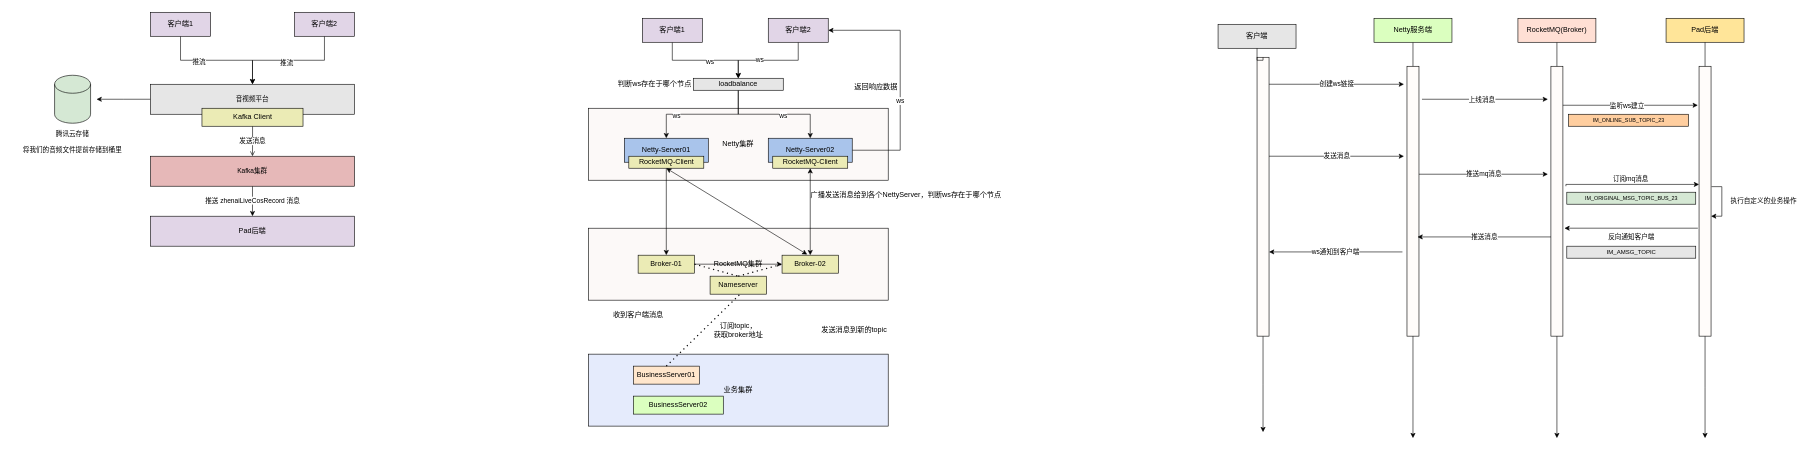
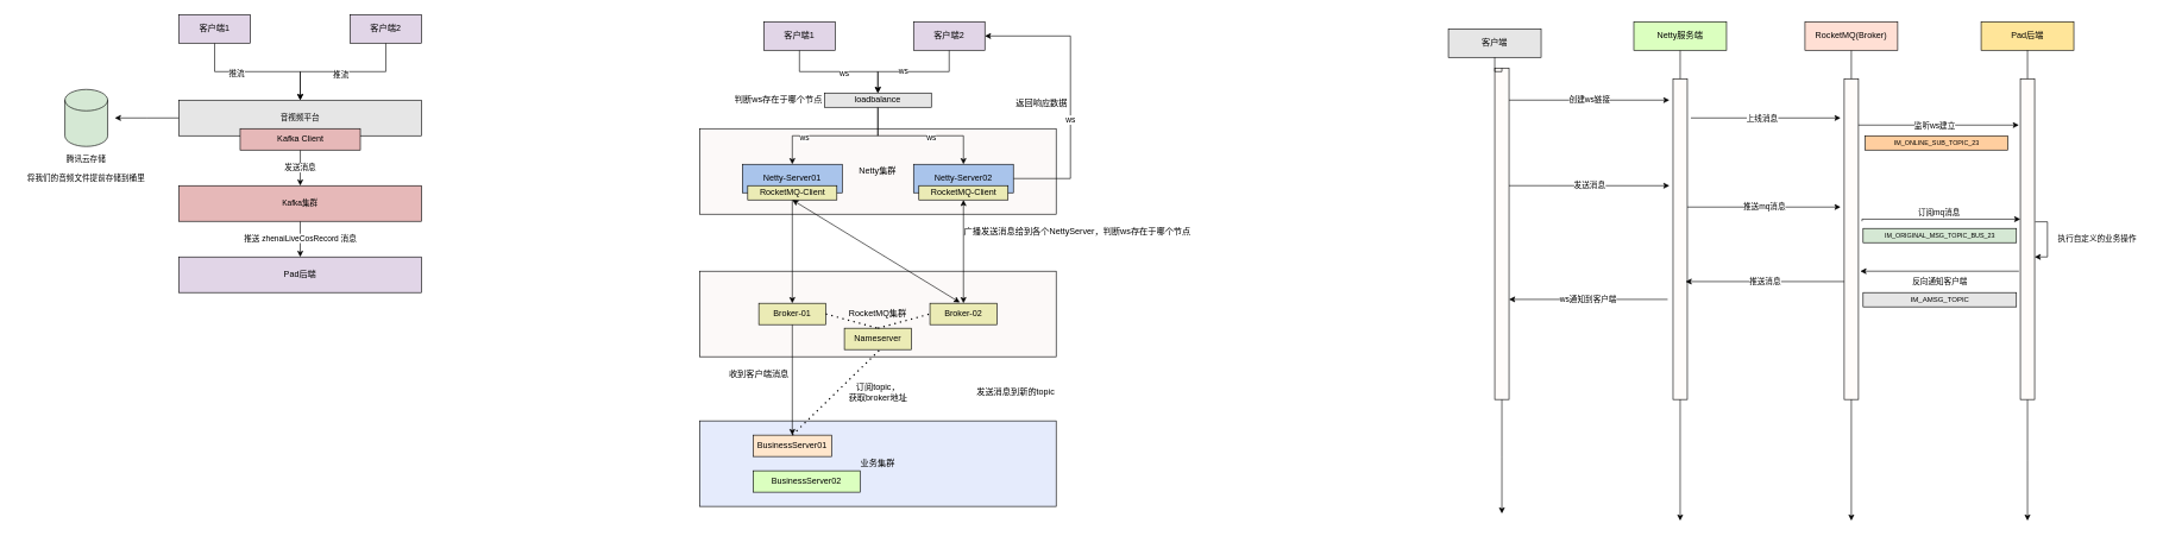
- <mxCell id="81" value="Kafka Client" style="rounded=0;whiteSpace=wrap;html=1;fillColor=#EBEBB5;" vertex="1" parent="1"><mxGeometry x="335.75" y="180" width="168.5" height="30" as="geometry" /></mxCell>
+ <mxCell id="81" value="Kafka Client" style="rounded=0;whiteSpace=wrap;html=1;fillColor=#e6b8b8;" vertex="1" parent="1"><mxGeometry x="335.75" y="180" width="168.5" height="30" as="geometry" /></mxCell>
- <mxCell id="80" value="发送消息" style="edgeStyle=orthogonalEdgeStyle;rounded=0;orthogonalLoop=1;jettySize=auto;html=1;entryX=0.5;entryY=0;entryDx=0;entryDy=0;fontSize=11;endArrow=open;" edge="1" parent="1" source="81" target="84"><mxGeometry relative="1" as="geometry" /></mxCell>
+ <mxCell id="80" value="发送消息" style="edgeStyle=orthogonalEdgeStyle;rounded=0;orthogonalLoop=1;jettySize=auto;html=1;entryX=0.5;entryY=0;entryDx=0;entryDy=0;fontSize=11;" edge="1" parent="1" source="81" target="84"><mxGeometry relative="1" as="geometry" /></mxCell>
- <mxCell id="28" style="edgeStyle=orthogonalEdgeStyle;rounded=0;orthogonalLoop=1;jettySize=auto;html=1;" edge="1" parent="1" source="23" target="24"><mxGeometry relative="1" as="geometry" /></mxCell>
+ <mxCell id="28" style="edgeStyle=orthogonalEdgeStyle;rounded=0;orthogonalLoop=1;jettySize=auto;html=1;" edge="1" parent="1" source="23" target="27"><mxGeometry relative="1" as="geometry" /></mxCell>
